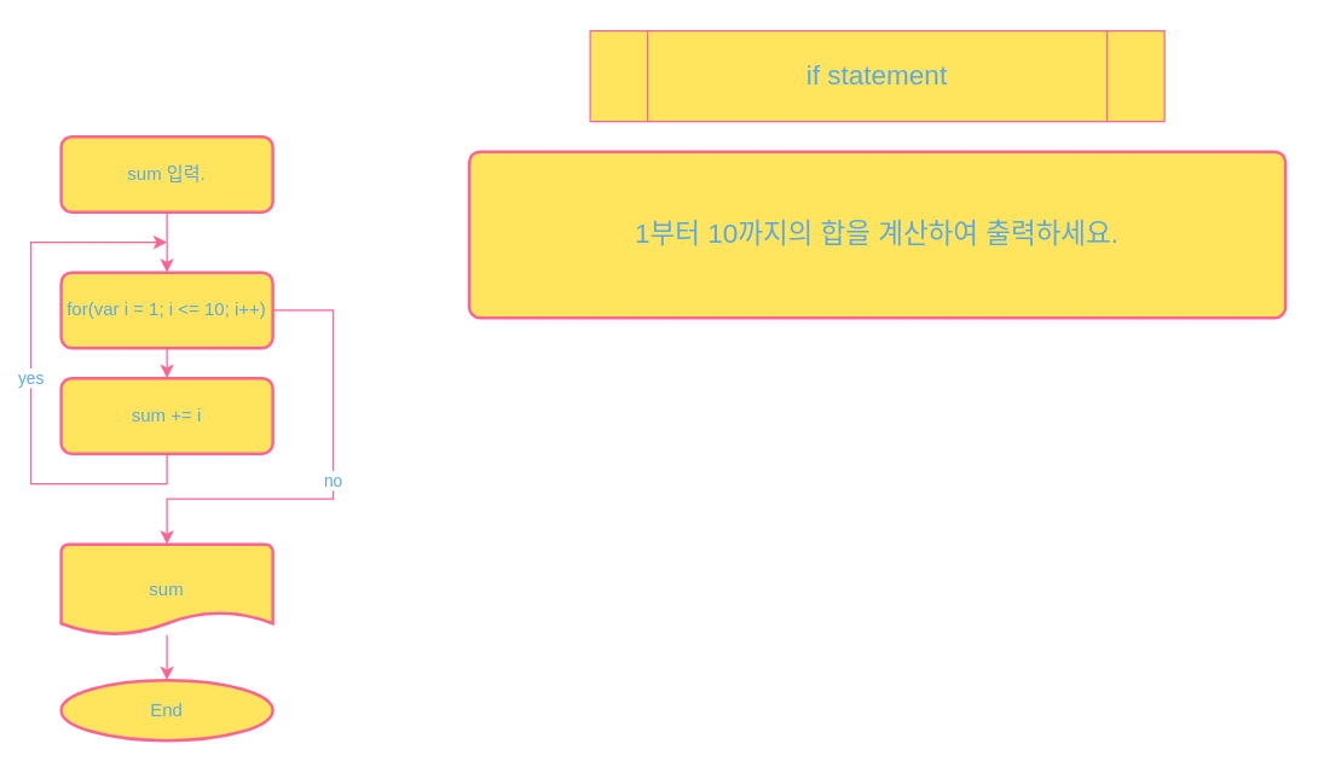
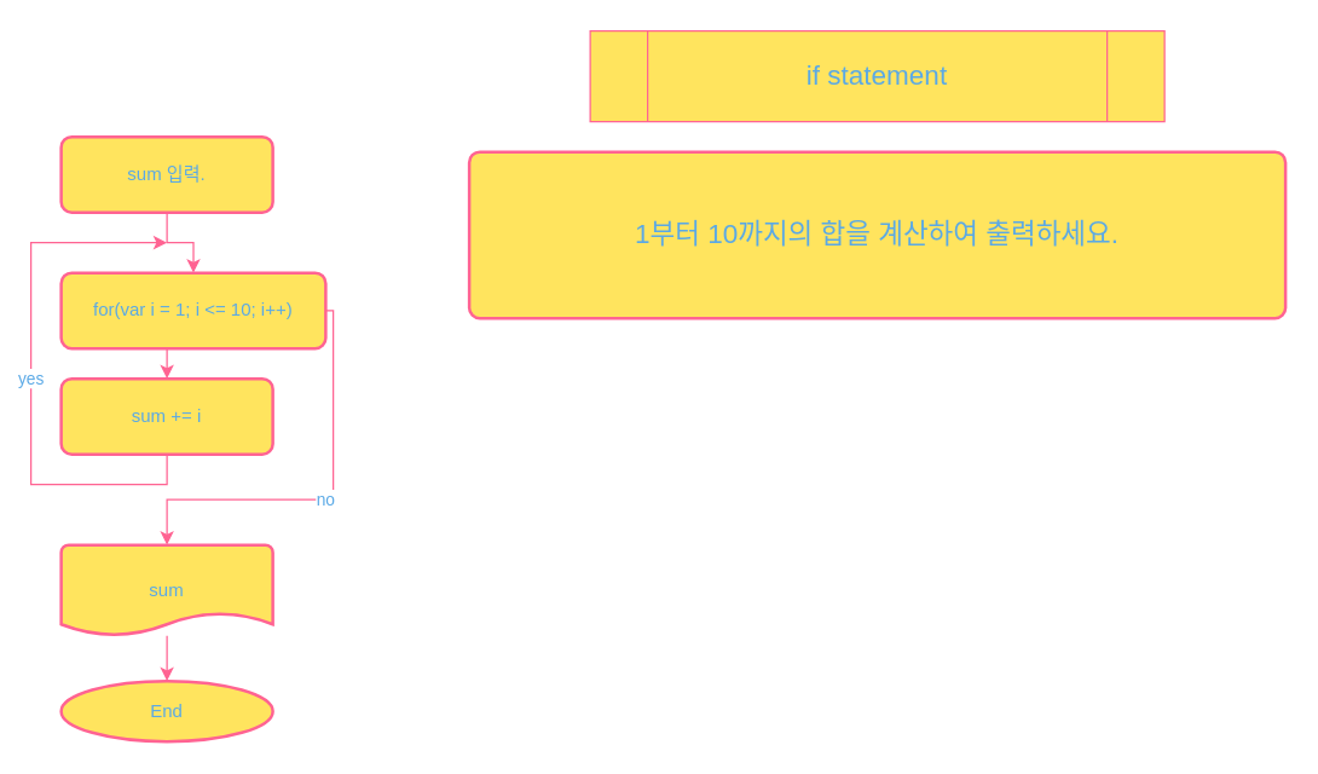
- <mxCell id="9" value="for(var i = 1; i &amp;lt;= 10; i++)" style="rounded=1;whiteSpace=wrap;html=1;absoluteArcSize=1;arcSize=14;strokeWidth=2;fillColor=#FFE45E;strokeColor=#FF6392;fontColor=#5AA9E6;" vertex="1" parent="1"><mxGeometry x="40" y="180" width="140" height="50" as="geometry" /></mxCell>
+ <mxCell id="9" value="for(var i = 1; i &amp;lt;= 10; i++)" style="rounded=1;whiteSpace=wrap;html=1;absoluteArcSize=1;arcSize=14;strokeWidth=2;fillColor=#FFE45E;strokeColor=#FF6392;fontColor=#5AA9E6;" vertex="1" parent="1"><mxGeometry x="40" y="180" width="175" height="50" as="geometry" /></mxCell>
